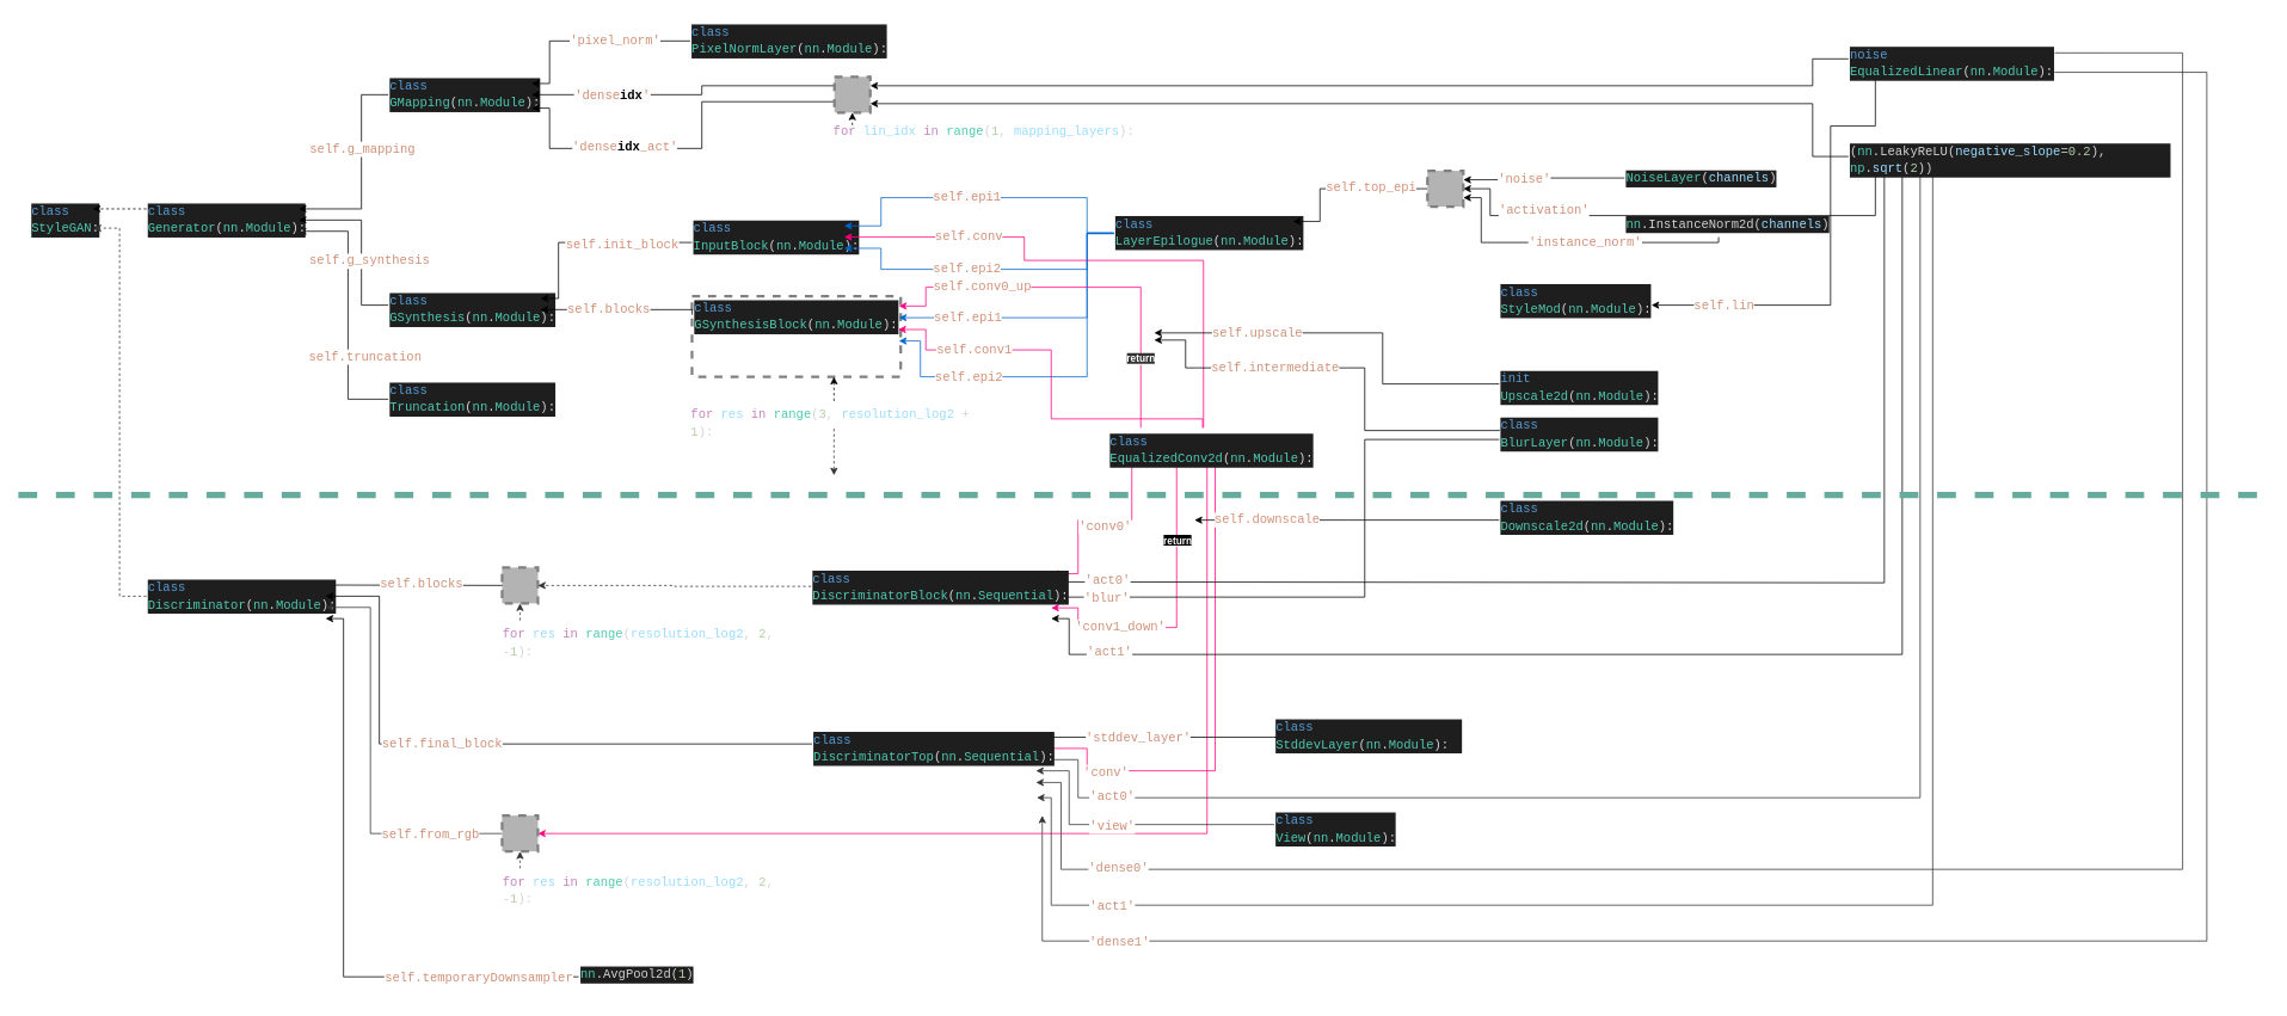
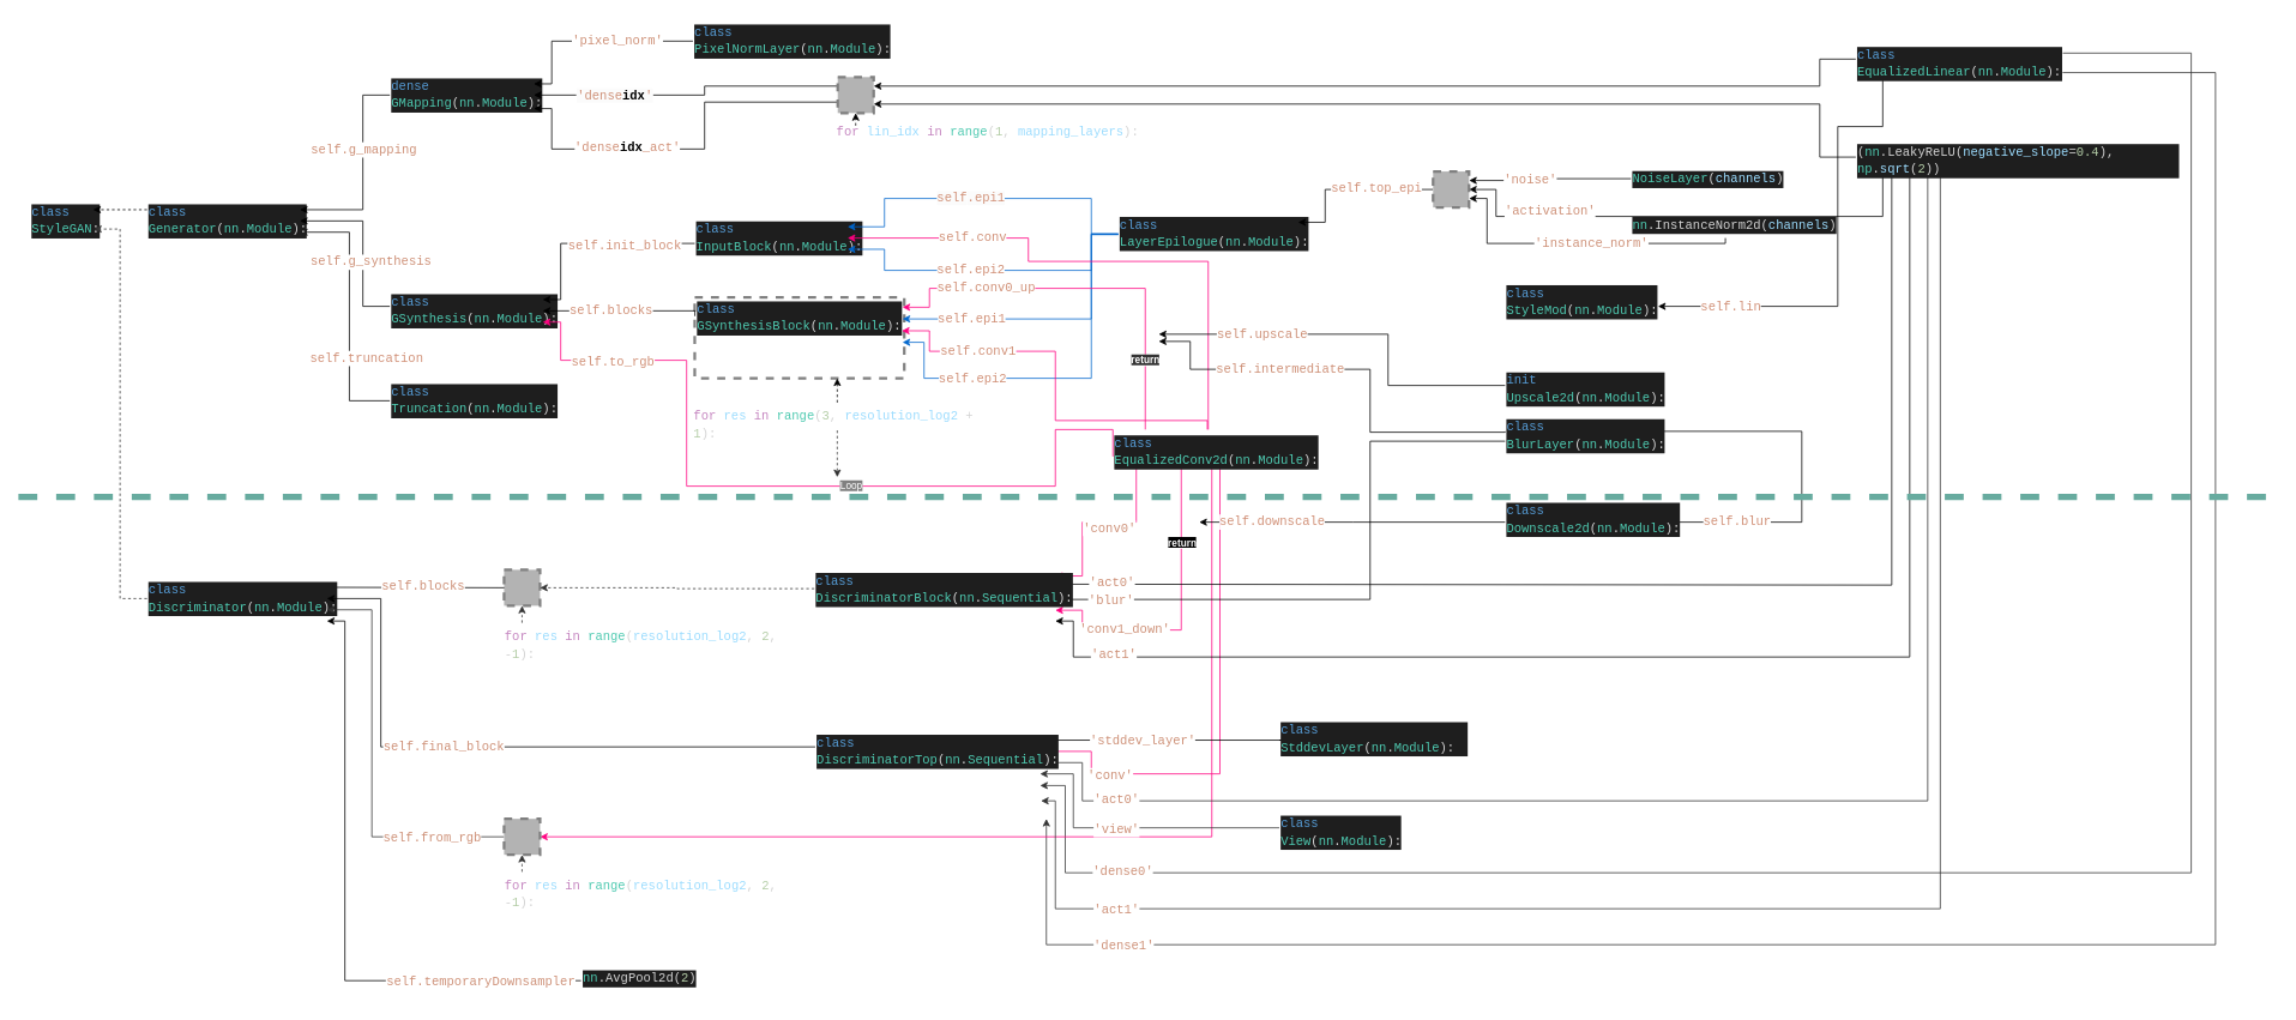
- <mxCell id="26" value="&lt;div style=&quot;color: rgb(212, 212, 212); background-color: rgb(30, 30, 30); font-family: Consolas, &amp;quot;Courier New&amp;quot;, monospace; font-weight: normal; font-size: 14px; line-height: 19px;&quot;&gt;&lt;div&gt;&lt;span style=&quot;color: #569cd6;&quot;&gt;noise&lt;/span&gt;&lt;span style=&quot;color: #d4d4d4;&quot;&gt; &lt;/span&gt;&lt;span style=&quot;color: #4ec9b0;&quot;&gt;EqualizedLinear&lt;/span&gt;&lt;span style=&quot;color: #d4d4d4;&quot;&gt;(&lt;/span&gt;&lt;span style=&quot;color: #4ec9b0;&quot;&gt;nn&lt;/span&gt;&lt;span style=&quot;color: #d4d4d4;&quot;&gt;.&lt;/span&gt;&lt;span style=&quot;color: #4ec9b0;&quot;&gt;Module&lt;/span&gt;&lt;span style=&quot;color: #d4d4d4;&quot;&gt;):&lt;/span&gt;&lt;/div&gt;&lt;/div&gt;" style="text;whiteSpace=wrap;html=1;" parent="1" vertex="1"><mxGeometry x="2063" y="45" width="230" height="40" as="geometry" /></mxCell>
+ <mxCell id="26" value="&lt;div style=&quot;color: rgb(212, 212, 212); background-color: rgb(30, 30, 30); font-family: Consolas, &amp;quot;Courier New&amp;quot;, monospace; font-weight: normal; font-size: 14px; line-height: 19px;&quot;&gt;&lt;div&gt;&lt;span style=&quot;color: #569cd6;&quot;&gt;class&lt;/span&gt;&lt;span style=&quot;color: #d4d4d4;&quot;&gt; &lt;/span&gt;&lt;span style=&quot;color: #4ec9b0;&quot;&gt;EqualizedLinear&lt;/span&gt;&lt;span style=&quot;color: #d4d4d4;&quot;&gt;(&lt;/span&gt;&lt;span style=&quot;color: #4ec9b0;&quot;&gt;nn&lt;/span&gt;&lt;span style=&quot;color: #d4d4d4;&quot;&gt;.&lt;/span&gt;&lt;span style=&quot;color: #4ec9b0;&quot;&gt;Module&lt;/span&gt;&lt;span style=&quot;color: #d4d4d4;&quot;&gt;):&lt;/span&gt;&lt;/div&gt;&lt;/div&gt;" style="text;whiteSpace=wrap;html=1;" parent="1" vertex="1"><mxGeometry x="2063" y="45" width="230" height="40" as="geometry" /></mxCell>
- <mxCell id="12" value="&lt;div style=&quot;color: rgb(212, 212, 212); background-color: rgb(30, 30, 30); font-family: Consolas, &amp;quot;Courier New&amp;quot;, monospace; font-weight: normal; font-size: 14px; line-height: 19px;&quot;&gt;&lt;div style=&quot;line-height: 19px;&quot;&gt;&lt;span style=&quot;color: #569cd6;&quot;&gt;class&lt;/span&gt; &lt;span style=&quot;color: #4ec9b0;&quot;&gt;GMapping&lt;/span&gt;(&lt;span style=&quot;color: #4ec9b0;&quot;&gt;nn&lt;/span&gt;.&lt;span style=&quot;color: #4ec9b0;&quot;&gt;Module&lt;/span&gt;):&lt;/div&gt;&lt;/div&gt;" style="text;whiteSpace=wrap;html=1;" parent="1" vertex="1"><mxGeometry x="433" y="80" width="160" height="50" as="geometry" /></mxCell>
+ <mxCell id="12" value="&lt;div style=&quot;color: rgb(212, 212, 212); background-color: rgb(30, 30, 30); font-family: Consolas, &amp;quot;Courier New&amp;quot;, monospace; font-weight: normal; font-size: 14px; line-height: 19px;&quot;&gt;&lt;div style=&quot;line-height: 19px;&quot;&gt;&lt;span style=&quot;color: #569cd6;&quot;&gt;dense&lt;/span&gt; &lt;span style=&quot;color: #4ec9b0;&quot;&gt;GMapping&lt;/span&gt;(&lt;span style=&quot;color: #4ec9b0;&quot;&gt;nn&lt;/span&gt;.&lt;span style=&quot;color: #4ec9b0;&quot;&gt;Module&lt;/span&gt;):&lt;/div&gt;&lt;/div&gt;" style="text;whiteSpace=wrap;html=1;" parent="1" vertex="1"><mxGeometry x="433" y="80" width="160" height="50" as="geometry" /></mxCell>
- <mxCell id="112" value="&lt;div style=&quot;color: rgb(212, 212, 212); background-color: rgb(30, 30, 30); font-family: Consolas, &amp;quot;Courier New&amp;quot;, monospace; font-weight: normal; font-size: 14px; line-height: 19px;&quot;&gt;&lt;div&gt;&lt;span style=&quot;color: #d4d4d4;&quot;&gt;(&lt;/span&gt;&lt;span style=&quot;color: #4ec9b0;&quot;&gt;nn&lt;/span&gt;&lt;span style=&quot;color: #d4d4d4;&quot;&gt;.LeakyReLU(&lt;/span&gt;&lt;span style=&quot;color: #9cdcfe;&quot;&gt;negative_slope&lt;/span&gt;&lt;span style=&quot;color: #d4d4d4;&quot;&gt;=&lt;/span&gt;&lt;span style=&quot;color: #b5cea8;&quot;&gt;0.2&lt;/span&gt;&lt;span style=&quot;color: #d4d4d4;&quot;&gt;), &lt;/span&gt;&lt;span style=&quot;color: #4ec9b0;&quot;&gt;np&lt;/span&gt;&lt;span style=&quot;color: #d4d4d4;&quot;&gt;.&lt;/span&gt;&lt;span style=&quot;color: #9cdcfe;&quot;&gt;sqrt&lt;/span&gt;&lt;span style=&quot;color: #d4d4d4;&quot;&gt;(&lt;/span&gt;&lt;span style=&quot;color: #b5cea8;&quot;&gt;2&lt;/span&gt;&lt;span style=&quot;color: #d4d4d4;&quot;&gt;))&lt;/span&gt;&lt;/div&gt;&lt;/div&gt;" style="text;whiteSpace=wrap;html=1;" parent="1" vertex="1"><mxGeometry x="2063" y="153" width="360" height="30" as="geometry" /></mxCell>
+ <mxCell id="112" value="&lt;div style=&quot;color: rgb(212, 212, 212); background-color: rgb(30, 30, 30); font-family: Consolas, &amp;quot;Courier New&amp;quot;, monospace; font-weight: normal; font-size: 14px; line-height: 19px;&quot;&gt;&lt;div&gt;&lt;span style=&quot;color: #d4d4d4;&quot;&gt;(&lt;/span&gt;&lt;span style=&quot;color: #4ec9b0;&quot;&gt;nn&lt;/span&gt;&lt;span style=&quot;color: #d4d4d4;&quot;&gt;.LeakyReLU(&lt;/span&gt;&lt;span style=&quot;color: #9cdcfe;&quot;&gt;negative_slope&lt;/span&gt;&lt;span style=&quot;color: #d4d4d4;&quot;&gt;=&lt;/span&gt;&lt;span style=&quot;color: #b5cea8;&quot;&gt;0.4&lt;/span&gt;&lt;span style=&quot;color: #d4d4d4;&quot;&gt;), &lt;/span&gt;&lt;span style=&quot;color: #4ec9b0;&quot;&gt;np&lt;/span&gt;&lt;span style=&quot;color: #d4d4d4;&quot;&gt;.&lt;/span&gt;&lt;span style=&quot;color: #9cdcfe;&quot;&gt;sqrt&lt;/span&gt;&lt;span style=&quot;color: #d4d4d4;&quot;&gt;(&lt;/span&gt;&lt;span style=&quot;color: #b5cea8;&quot;&gt;2&lt;/span&gt;&lt;span style=&quot;color: #d4d4d4;&quot;&gt;))&lt;/span&gt;&lt;/div&gt;&lt;/div&gt;" style="text;whiteSpace=wrap;html=1;" parent="1" vertex="1"><mxGeometry x="2063" y="153" width="360" height="30" as="geometry" /></mxCell>
+ <mxCell id="83" style="edgeStyle=orthogonalEdgeStyle;rounded=0;orthogonalLoop=1;jettySize=auto;html=1;strokeColor=#000000;strokeWidth=1;fontColor=#D19178;endArrow=classic;endFill=1;entryX=1;entryY=0.5;entryDx=0;entryDy=0;" edge="1" parent="1" source="85" target="91"><mxGeometry relative="1" as="geometry"><mxPoint x="1883" y="560" as="targetPoint" /><Array as="points"><mxPoint x="2003" y="479" /><mxPoint x="2003" y="580" /></Array></mxGeometry></mxCell>
+ <mxCell id="84" value="&lt;span style=&quot;border-color: var(--border-color); font-family: Consolas, &amp;quot;Courier New&amp;quot;, monospace; font-size: 14px;&quot;&gt;self&lt;/span&gt;&lt;span style=&quot;font-family: Consolas, &amp;quot;Courier New&amp;quot;, monospace; font-size: 14px;&quot;&gt;.&lt;/span&gt;&lt;span style=&quot;border-color: var(--border-color); font-family: Consolas, &amp;quot;Courier New&amp;quot;, monospace; font-size: 14px;&quot;&gt;blur&lt;/span&gt;" style="edgeLabel;html=1;align=center;verticalAlign=middle;resizable=0;points=[];fontColor=#D19178;" vertex="1" connectable="0" parent="83"><mxGeometry x="0.089" y="3" relative="1" as="geometry"><mxPoint x="-76" y="36" as="offset" /></mxGeometry></mxCell>
+ <mxCell id="61" style="edgeStyle=orthogonalEdgeStyle;rounded=0;orthogonalLoop=1;jettySize=auto;html=1;fontColor=#000000;entryX=1;entryY=0.75;entryDx=0;entryDy=0;strokeColor=#FF0080;exitX=0;exitY=0.75;exitDx=0;exitDy=0;" parent="1" source="70" target="15" edge="1"><mxGeometry relative="1" as="geometry"><mxPoint x="623" y="400" as="targetPoint" /><Array as="points"><mxPoint x="1173" y="477" /><mxPoint x="1173" y="540" /><mxPoint x="763" y="540" /><mxPoint x="763" y="400" /><mxPoint x="623" y="400" /><mxPoint x="623" y="358" /></Array></mxGeometry></mxCell>
+ <mxCell id="62" value="&lt;span style=&quot;border-color: var(--border-color); font-family: Consolas, &amp;quot;Courier New&amp;quot;, monospace; font-size: 14px;&quot;&gt;self&lt;/span&gt;&lt;span style=&quot;font-family: Consolas, &amp;quot;Courier New&amp;quot;, monospace; font-size: 14px;&quot;&gt;.&lt;/span&gt;&lt;span style=&quot;border-color: var(--border-color); font-family: Consolas, &amp;quot;Courier New&amp;quot;, monospace; font-size: 14px;&quot;&gt;to_rgb&lt;/span&gt;" style="edgeLabel;html=1;align=center;verticalAlign=middle;resizable=0;points=[];fontColor=#D19178;" vertex="1" connectable="0" parent="61"><mxGeometry x="0.94" y="-1" relative="1" as="geometry"><mxPoint x="56" y="36" as="offset" /></mxGeometry></mxCell>
+ <mxCell id="63" value="&lt;font color=&quot;#ffffff&quot; style=&quot;background-color: rgb(128, 128, 128);&quot;&gt;Loop&lt;/font&gt;" style="edgeLabel;html=1;align=center;verticalAlign=middle;resizable=0;points=[];fontColor=#D19178;" vertex="1" connectable="0" parent="61"><mxGeometry x="-0.167" y="-1" relative="1" as="geometry"><mxPoint x="-6" as="offset" /></mxGeometry></mxCell>
- <mxCell id="97" value="&lt;div style=&quot;color: rgb(212, 212, 212); background-color: rgb(30, 30, 30); font-family: Consolas, &amp;quot;Courier New&amp;quot;, monospace; font-weight: normal; font-size: 14px; line-height: 19px;&quot;&gt;&lt;div&gt;&lt;span style=&quot;color: #4ec9b0;&quot;&gt;nn&lt;/span&gt;&lt;span style=&quot;color: #d4d4d4;&quot;&gt;.AvgPool2d(&lt;/span&gt;&lt;span style=&quot;color: #b5cea8;&quot;&gt;1&lt;/span&gt;&lt;span style=&quot;color: #d4d4d4;&quot;&gt;)&lt;/span&gt;&lt;/div&gt;&lt;/div&gt;" style="text;whiteSpace=wrap;html=1;fontColor=#000000;" parent="1" vertex="1"><mxGeometry x="645.5" y="1072" width="150" height="40" as="geometry" /></mxCell>
+ <mxCell id="97" value="&lt;div style=&quot;color: rgb(212, 212, 212); background-color: rgb(30, 30, 30); font-family: Consolas, &amp;quot;Courier New&amp;quot;, monospace; font-weight: normal; font-size: 14px; line-height: 19px;&quot;&gt;&lt;div&gt;&lt;span style=&quot;color: #4ec9b0;&quot;&gt;nn&lt;/span&gt;&lt;span style=&quot;color: #d4d4d4;&quot;&gt;.AvgPool2d(&lt;/span&gt;&lt;span style=&quot;color: #b5cea8;&quot;&gt;2&lt;/span&gt;&lt;span style=&quot;color: #d4d4d4;&quot;&gt;)&lt;/span&gt;&lt;/div&gt;&lt;/div&gt;" style="text;whiteSpace=wrap;html=1;fontColor=#000000;" parent="1" vertex="1"><mxGeometry x="645.5" y="1072" width="150" height="40" as="geometry" /></mxCell>
